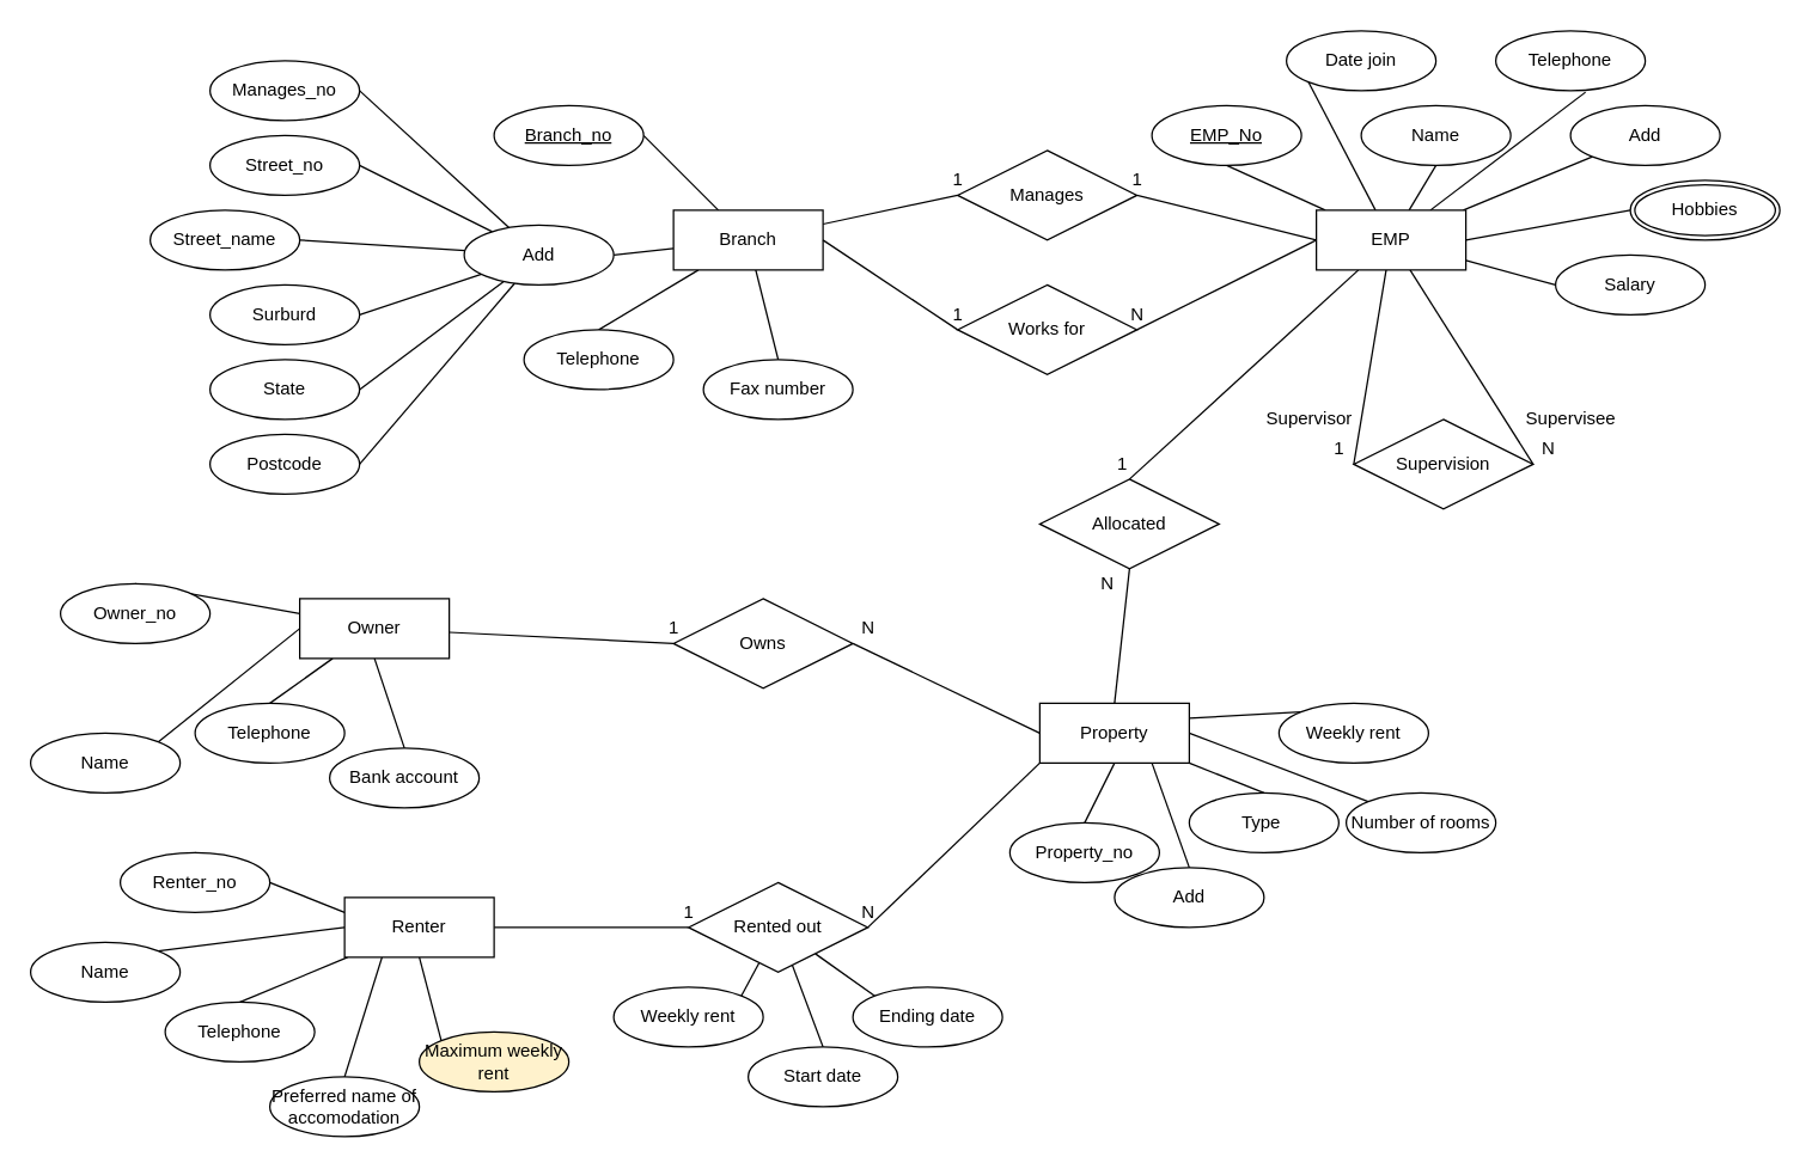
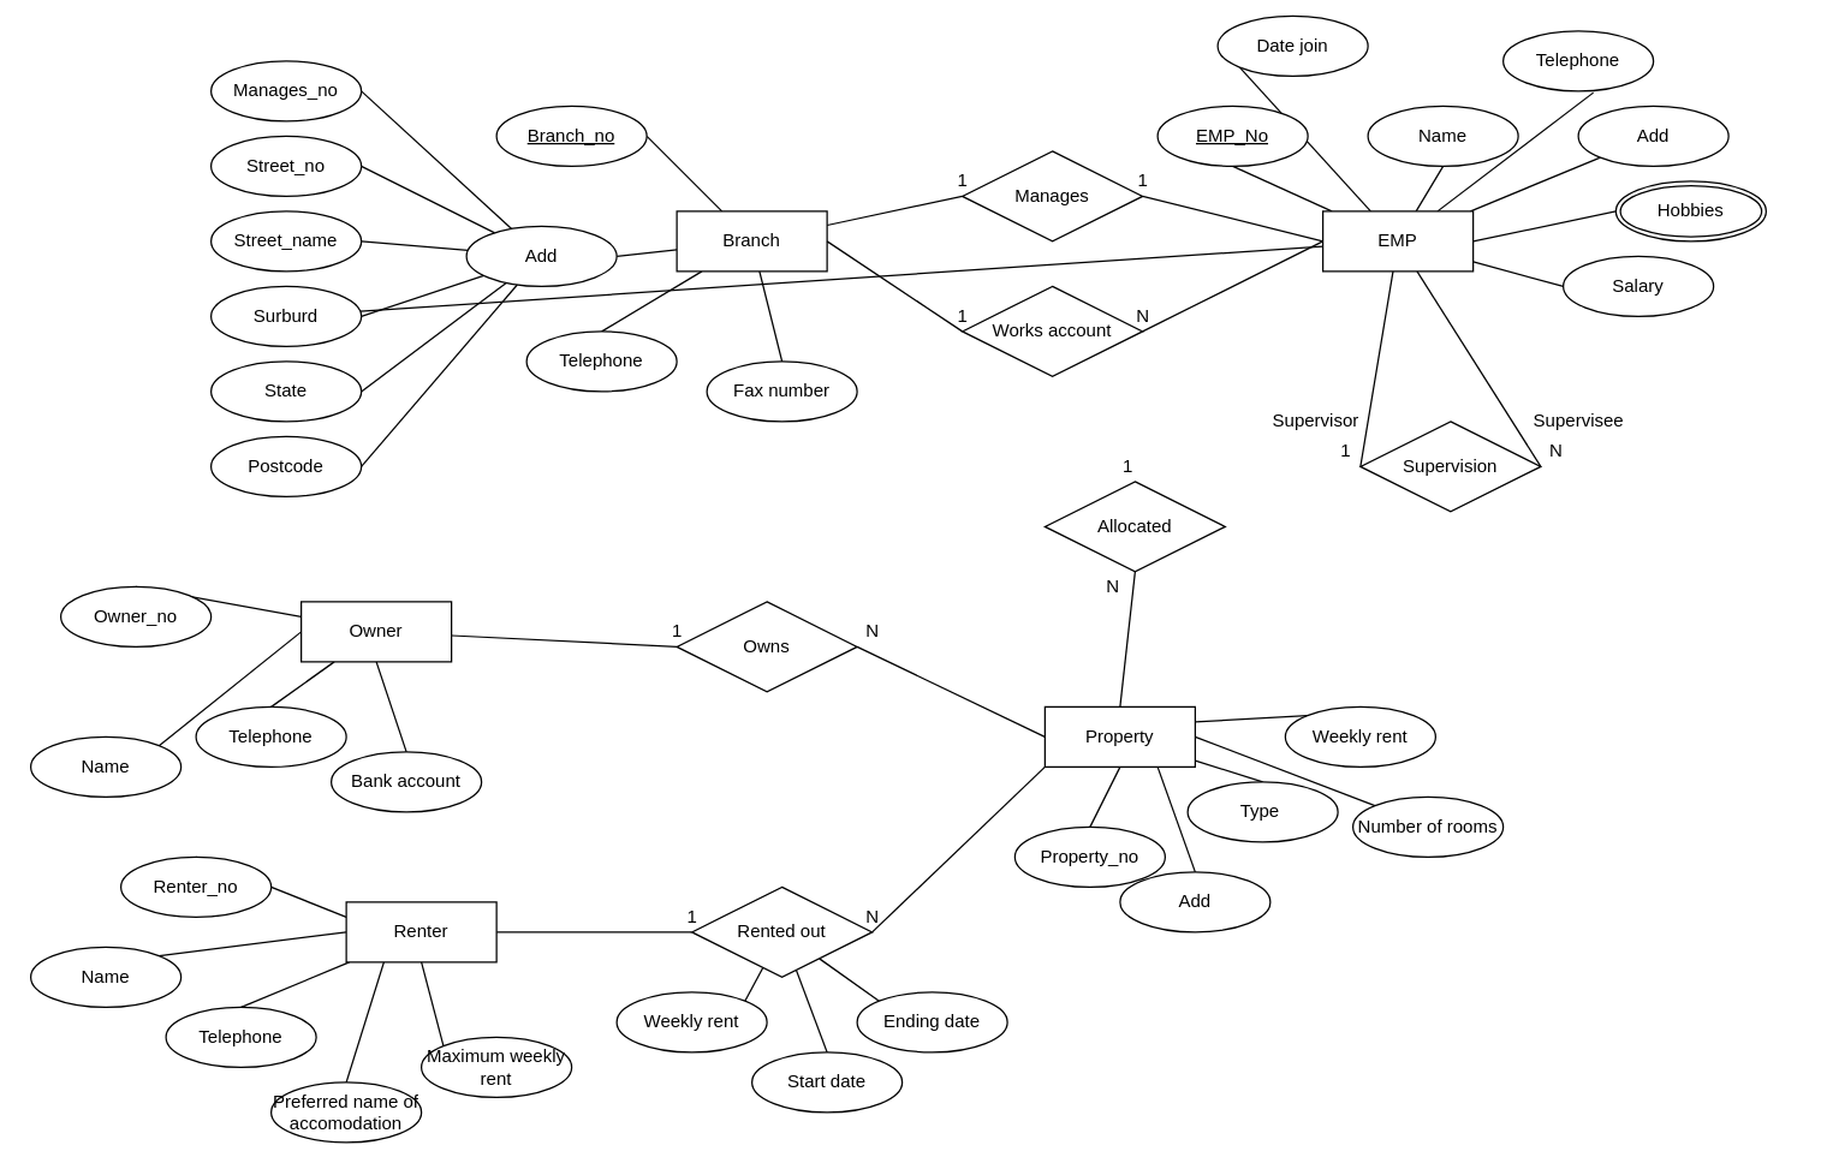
- <mxCell id="33" value="Date join" style="ellipse;whiteSpace=wrap;html=1;align=center;" vertex="1" parent="1"><mxGeometry x="860" y="20" width="100" height="40" as="geometry" /></mxCell>
+ <mxCell id="33" value="Date join" style="ellipse;whiteSpace=wrap;html=1;align=center;" vertex="1" parent="1"><mxGeometry x="810" y="10" width="100" height="40" as="geometry" /></mxCell>
- <mxCell id="37" value="Hobbies" style="ellipse;shape=doubleEllipse;margin=3;whiteSpace=wrap;html=1;align=center;" vertex="1" parent="1"><mxGeometry x="1090" y="120" width="100" height="40" as="geometry" /></mxCell>
+ <mxCell id="37" value="Hobbies" style="ellipse;shape=doubleEllipse;margin=3;whiteSpace=wrap;html=1;align=center;" vertex="1" parent="1"><mxGeometry x="1075" y="120" width="100" height="40" as="geometry" /></mxCell>
- <mxCell id="103" value="Street_name" style="ellipse;whiteSpace=wrap;html=1;align=center;" vertex="1" parent="1"><mxGeometry x="100" y="140" width="100" height="40" as="geometry" /></mxCell>
+ <mxCell id="103" value="Street_name" style="ellipse;whiteSpace=wrap;html=1;align=center;" vertex="1" parent="1"><mxGeometry x="140" y="140" width="100" height="40" as="geometry" /></mxCell>
- <mxCell id="40" value="Works for" style="shape=rhombus;perimeter=rhombusPerimeter;whiteSpace=wrap;html=1;align=center;" vertex="1" parent="1"><mxGeometry x="640" y="190" width="120" height="60" as="geometry" /></mxCell>
+ <mxCell id="40" value="Works account" style="shape=rhombus;perimeter=rhombusPerimeter;whiteSpace=wrap;html=1;align=center;" vertex="1" parent="1"><mxGeometry x="640" y="190" width="120" height="60" as="geometry" /></mxCell>
- <mxCell id="27" style="edgeStyle=none;rounded=0;orthogonalLoop=1;jettySize=auto;html=1;entryX=0.5;entryY=0;entryDx=0;entryDy=0;endArrow=none;endFill=0;strokeColor=default;" edge="1" parent="1" source="28" target="63"><mxGeometry relative="1" as="geometry" /></mxCell>
+ <mxCell id="27" style="edgeStyle=none;rounded=0;orthogonalLoop=1;jettySize=auto;html=1;endArrow=none;endFill=0;strokeColor=default;" edge="1" parent="1" source="28" target="104"><mxGeometry relative="1" as="geometry" /></mxCell>
- <mxCell id="60" value="Type&amp;nbsp;" style="ellipse;whiteSpace=wrap;html=1;align=center;" vertex="1" parent="1"><mxGeometry x="795" y="530" width="100" height="40" as="geometry" /></mxCell>
+ <mxCell id="60" value="Type&amp;nbsp;" style="ellipse;whiteSpace=wrap;html=1;align=center;" vertex="1" parent="1"><mxGeometry x="790" y="520" width="100" height="40" as="geometry" /></mxCell>
- <mxCell id="87" value="Maximum weekly rent" style="ellipse;whiteSpace=wrap;html=1;align=center;fillColor=#fff2cc;" vertex="1" parent="1"><mxGeometry x="280" y="690" width="100" height="40" as="geometry" /></mxCell>
+ <mxCell id="87" value="Maximum weekly rent" style="ellipse;whiteSpace=wrap;html=1;align=center;" vertex="1" parent="1"><mxGeometry x="280" y="690" width="100" height="40" as="geometry" /></mxCell>
